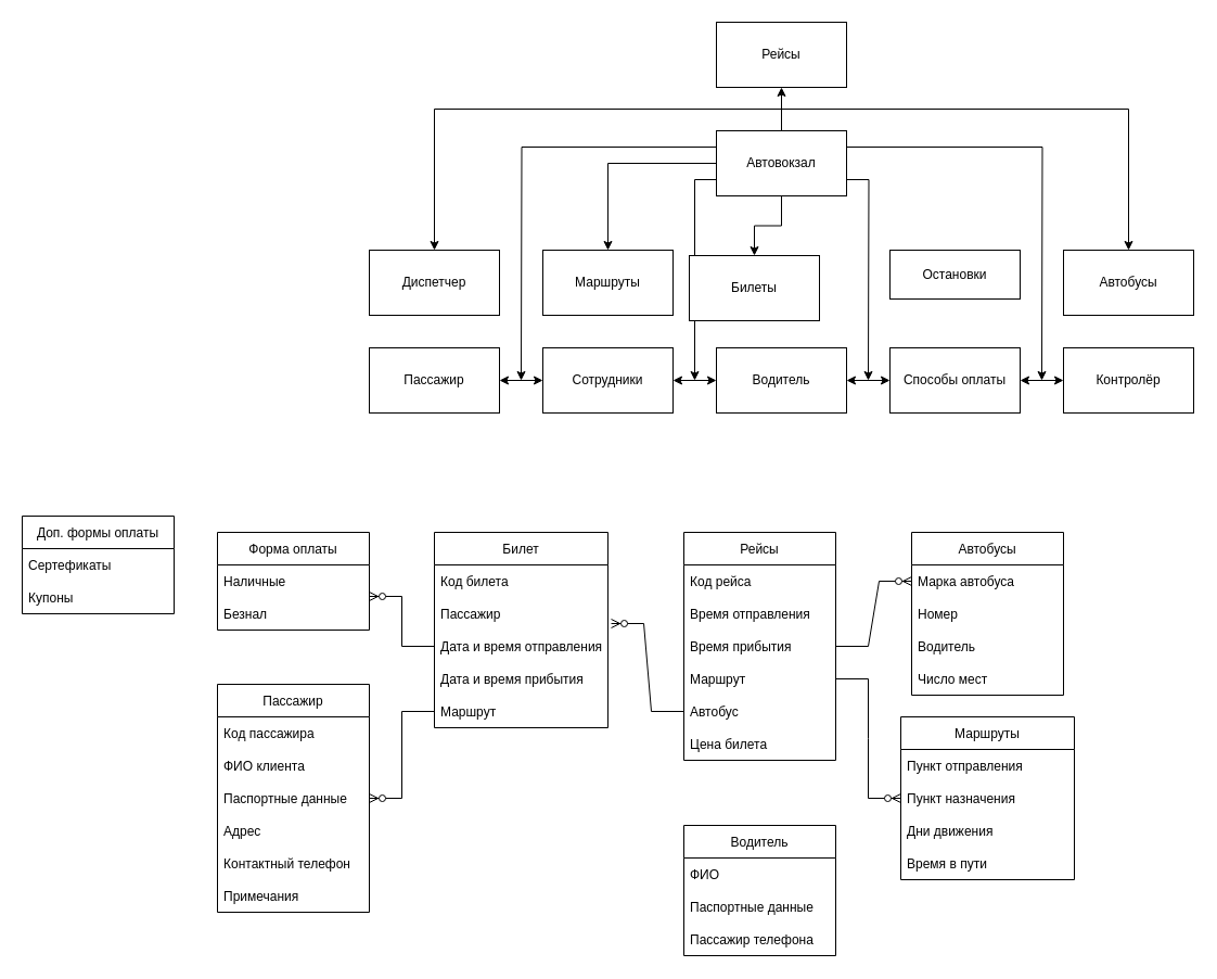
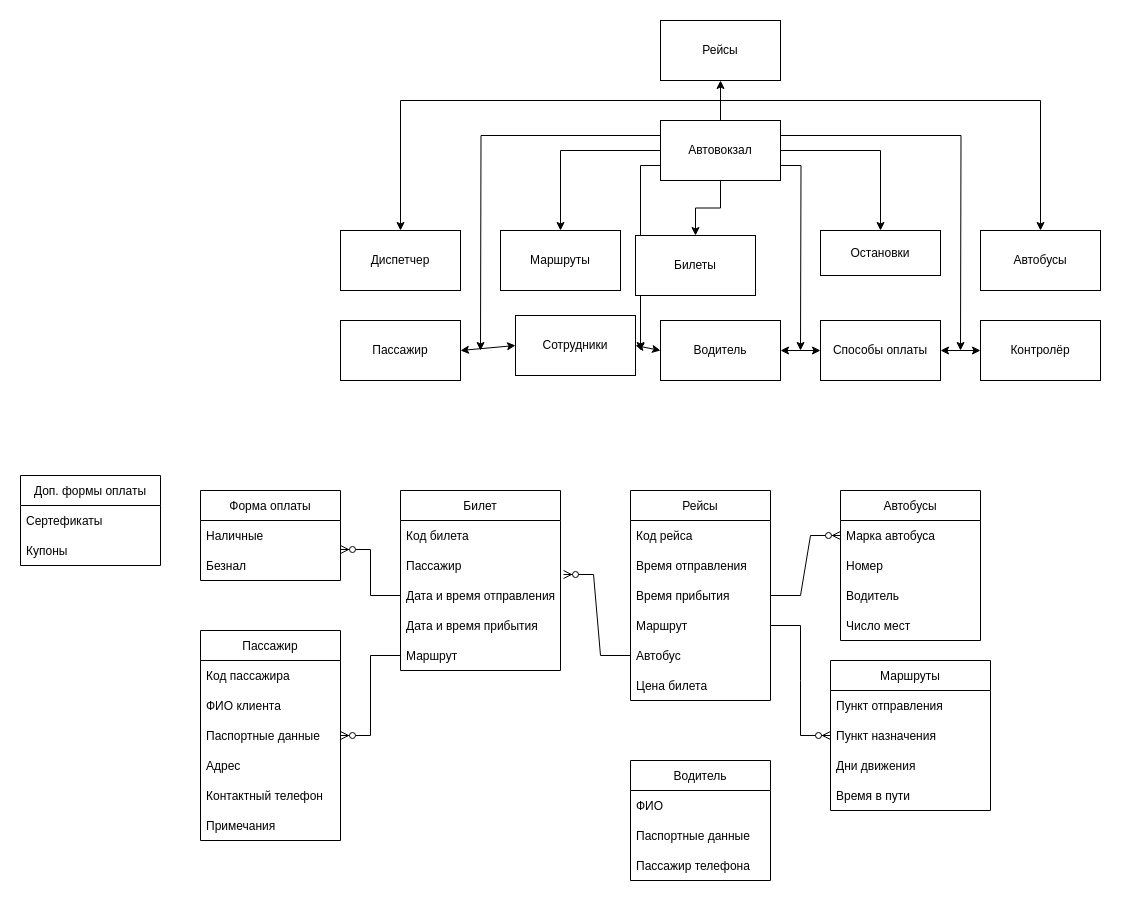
+ <mxCell id="3" style="edgeStyle=orthogonalEdgeStyle;rounded=0;orthogonalLoop=1;jettySize=auto;html=1;exitX=1;exitY=0.5;exitDx=0;exitDy=0;entryX=0.5;entryY=0;entryDx=0;entryDy=0;" parent="1" source="12" target="15" edge="1"><mxGeometry relative="1" as="geometry" /></mxCell>
- <mxCell id="21" value="Сотрудники" style="rounded=0;whiteSpace=wrap;html=1;" parent="1" vertex="1"><mxGeometry x="500" y="320" width="120" height="60" as="geometry" /></mxCell>
+ <mxCell id="21" value="Сотрудники" style="rounded=0;whiteSpace=wrap;html=1;" parent="1" vertex="1"><mxGeometry x="515" y="315" width="120" height="60" as="geometry" /></mxCell>
